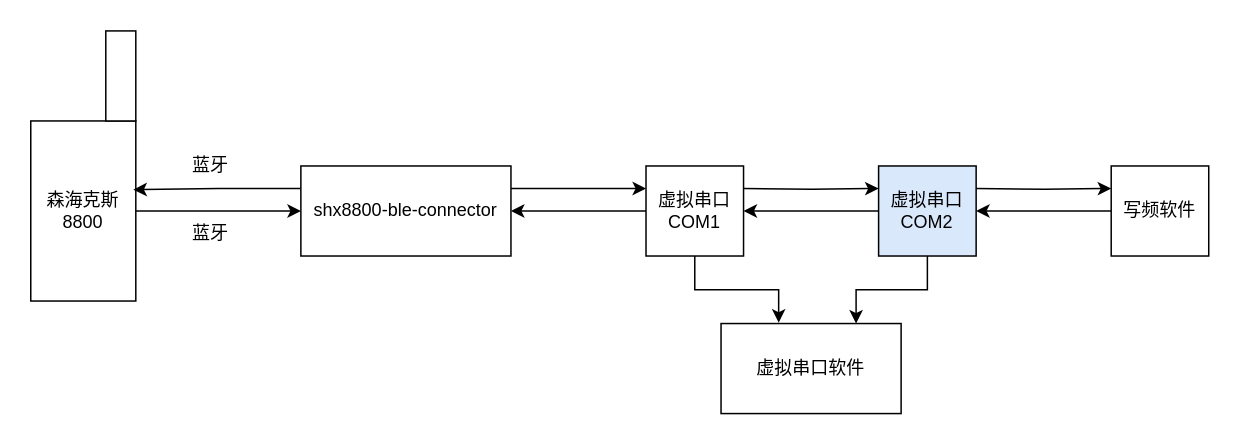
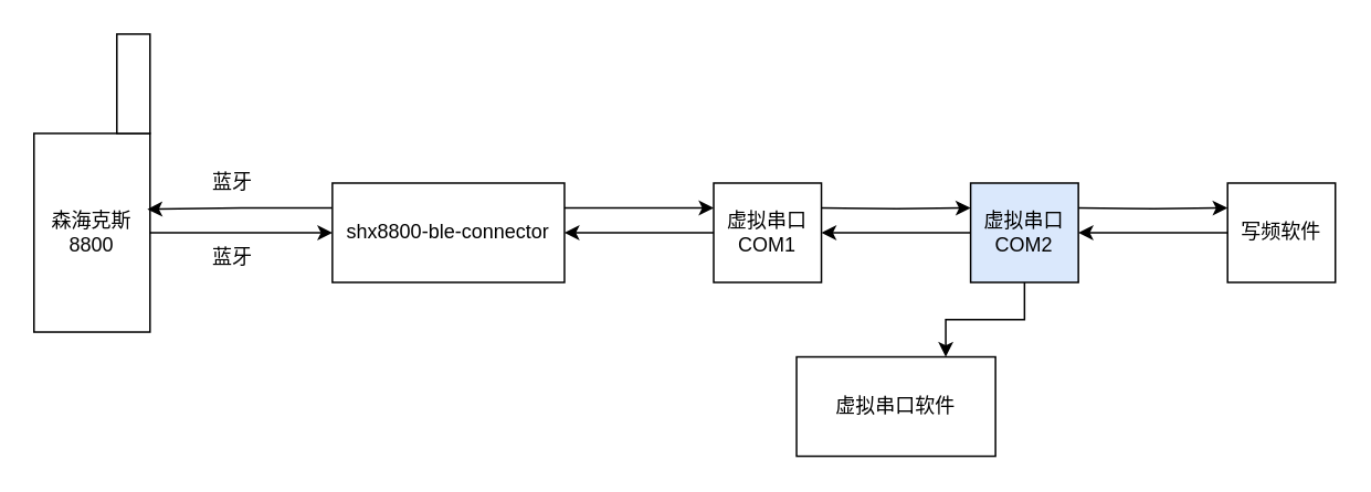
- <mxCell id="13" style="edgeStyle=orthogonalEdgeStyle;rounded=0;orthogonalLoop=1;jettySize=auto;html=1;exitX=0.5;exitY=1;exitDx=0;exitDy=0;entryX=0.32;entryY=-0.01;entryDx=0;entryDy=0;entryPerimeter=0;" edge="1" parent="1" source="14" target="22"><mxGeometry relative="1" as="geometry" /></mxCell>
